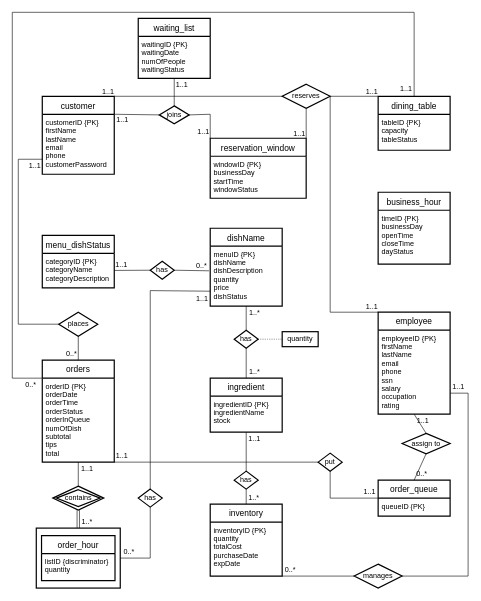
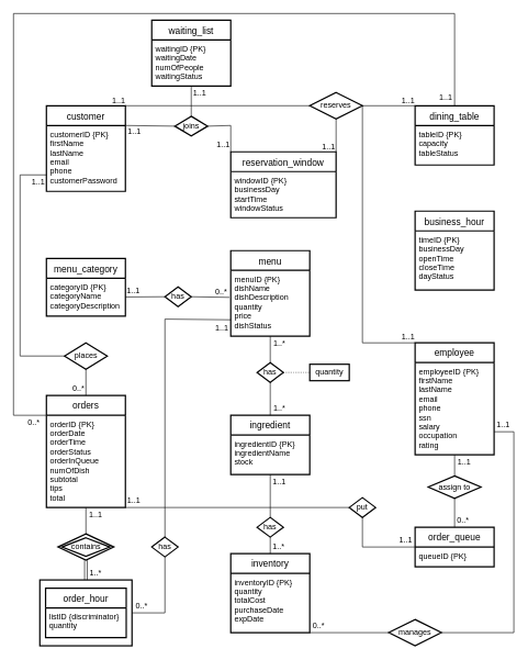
- <mxCell id="22" value="dishName" style="swimlane;childLayout=stackLayout;horizontal=1;startSize=30;horizontalStack=0;rounded=0;fontSize=14;fontStyle=0;strokeWidth=2;resizeParent=0;resizeLast=1;shadow=0;dashed=0;align=center;fillColor=none;html=0;" parent="1" vertex="1"><mxGeometry x="350" y="380" width="120" height="130" as="geometry" /></mxCell>
+ <mxCell id="22" value="menu" style="swimlane;childLayout=stackLayout;horizontal=1;startSize=30;horizontalStack=0;rounded=0;fontSize=14;fontStyle=0;strokeWidth=2;resizeParent=0;resizeLast=1;shadow=0;dashed=0;align=center;fillColor=none;html=0;" parent="1" vertex="1"><mxGeometry x="350" y="380" width="120" height="130" as="geometry" /></mxCell>
- <mxCell id="89" value="menu_dishStatus" style="swimlane;childLayout=stackLayout;horizontal=1;startSize=30;horizontalStack=0;rounded=0;fontSize=14;fontStyle=0;strokeWidth=2;resizeParent=0;resizeLast=1;shadow=0;align=center;" parent="1" vertex="1"><mxGeometry x="70" y="392" width="120" height="87.5" as="geometry" /></mxCell>
+ <mxCell id="89" value="menu_category" style="swimlane;childLayout=stackLayout;horizontal=1;startSize=30;horizontalStack=0;rounded=0;fontSize=14;fontStyle=0;strokeWidth=2;resizeParent=0;resizeLast=1;shadow=0;align=center;" parent="1" vertex="1"><mxGeometry x="70" y="392" width="120" height="87.5" as="geometry" /></mxCell>
- <mxCell id="52" value="assign to" style="shape=rhombus;perimeter=rhombusPerimeter;whiteSpace=wrap;html=1;align=center;rounded=0;strokeWidth=2;fillColor=none;" parent="1" vertex="1"><mxGeometry x="670" y="722" width="80" height="34" as="geometry" /></mxCell>
+ <mxCell id="52" value="assign to" style="shape=rhombus;perimeter=rhombusPerimeter;whiteSpace=wrap;html=1;align=center;rounded=0;strokeWidth=2;fillColor=none;" parent="1" vertex="1"><mxGeometry x="650" y="722" width="80" height="34" as="geometry" /></mxCell>
